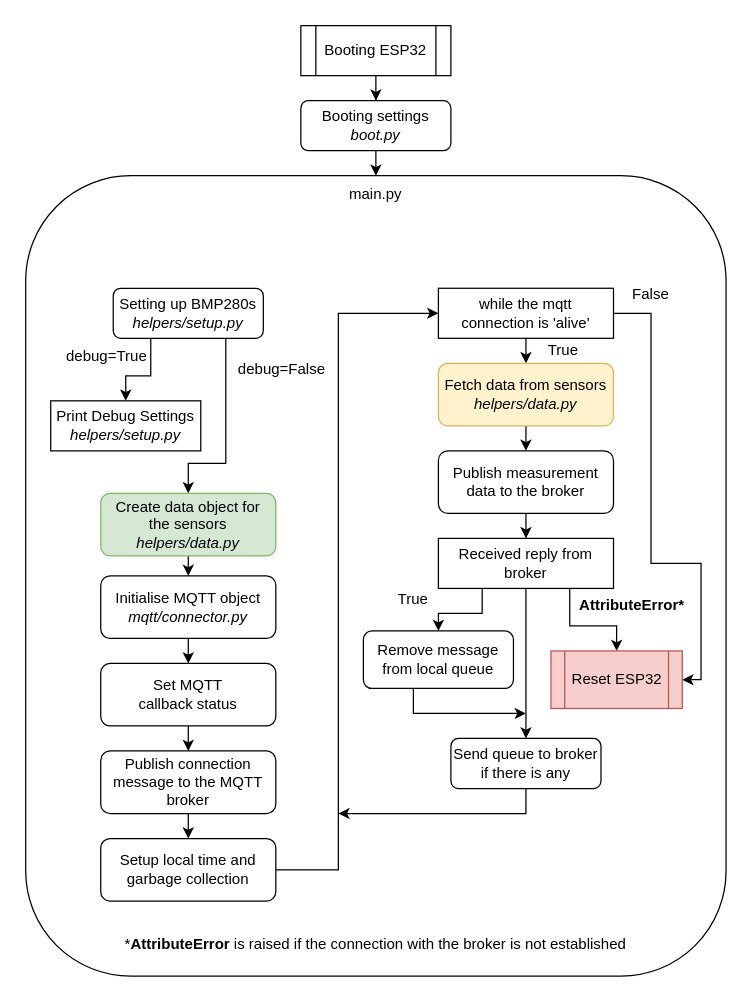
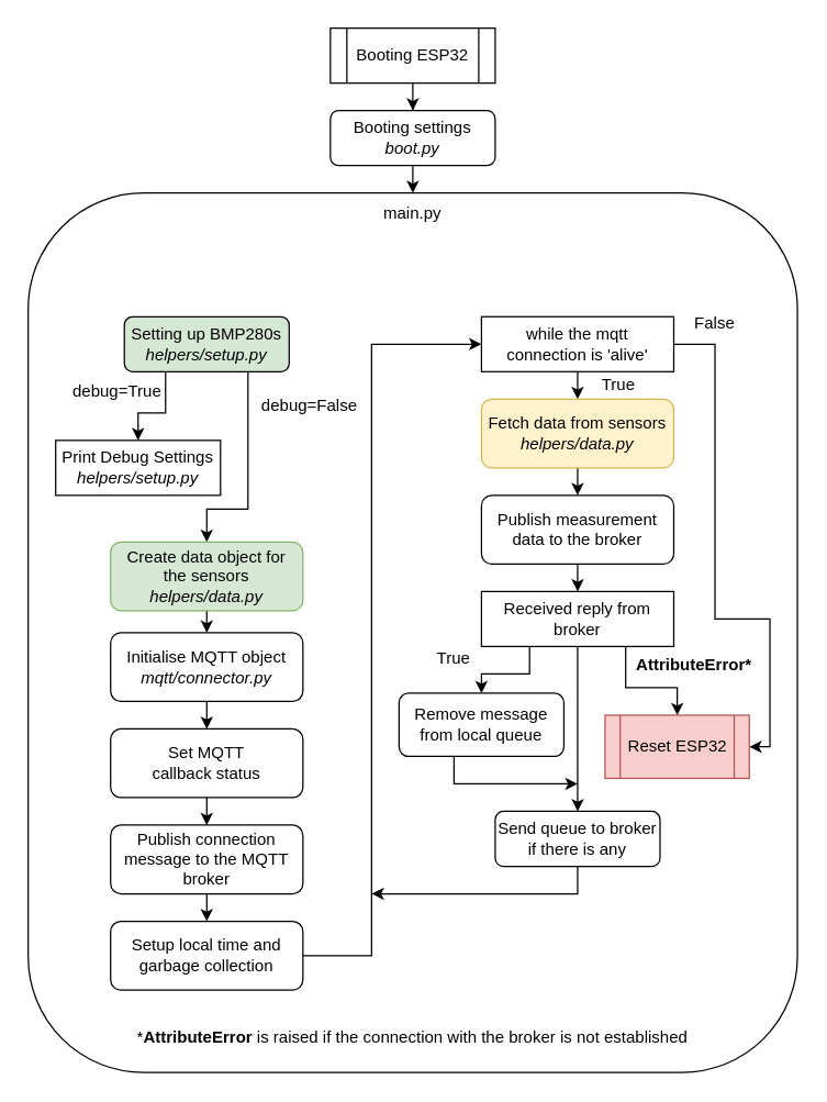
- <mxCell id="10" value="Setting up BMP280s&lt;br&gt;&lt;i&gt;helpers/setup.py&lt;/i&gt;" style="rounded=1;whiteSpace=wrap;html=1;" parent="1" vertex="1"><mxGeometry x="90" y="230" width="120" height="40" as="geometry" /></mxCell>
+ <mxCell id="10" value="Setting up BMP280s&lt;br&gt;&lt;i&gt;helpers/setup.py&lt;/i&gt;" style="rounded=1;whiteSpace=wrap;html=1;fillColor=#d5e8d4;" parent="1" vertex="1"><mxGeometry x="90" y="230" width="120" height="40" as="geometry" /></mxCell>
